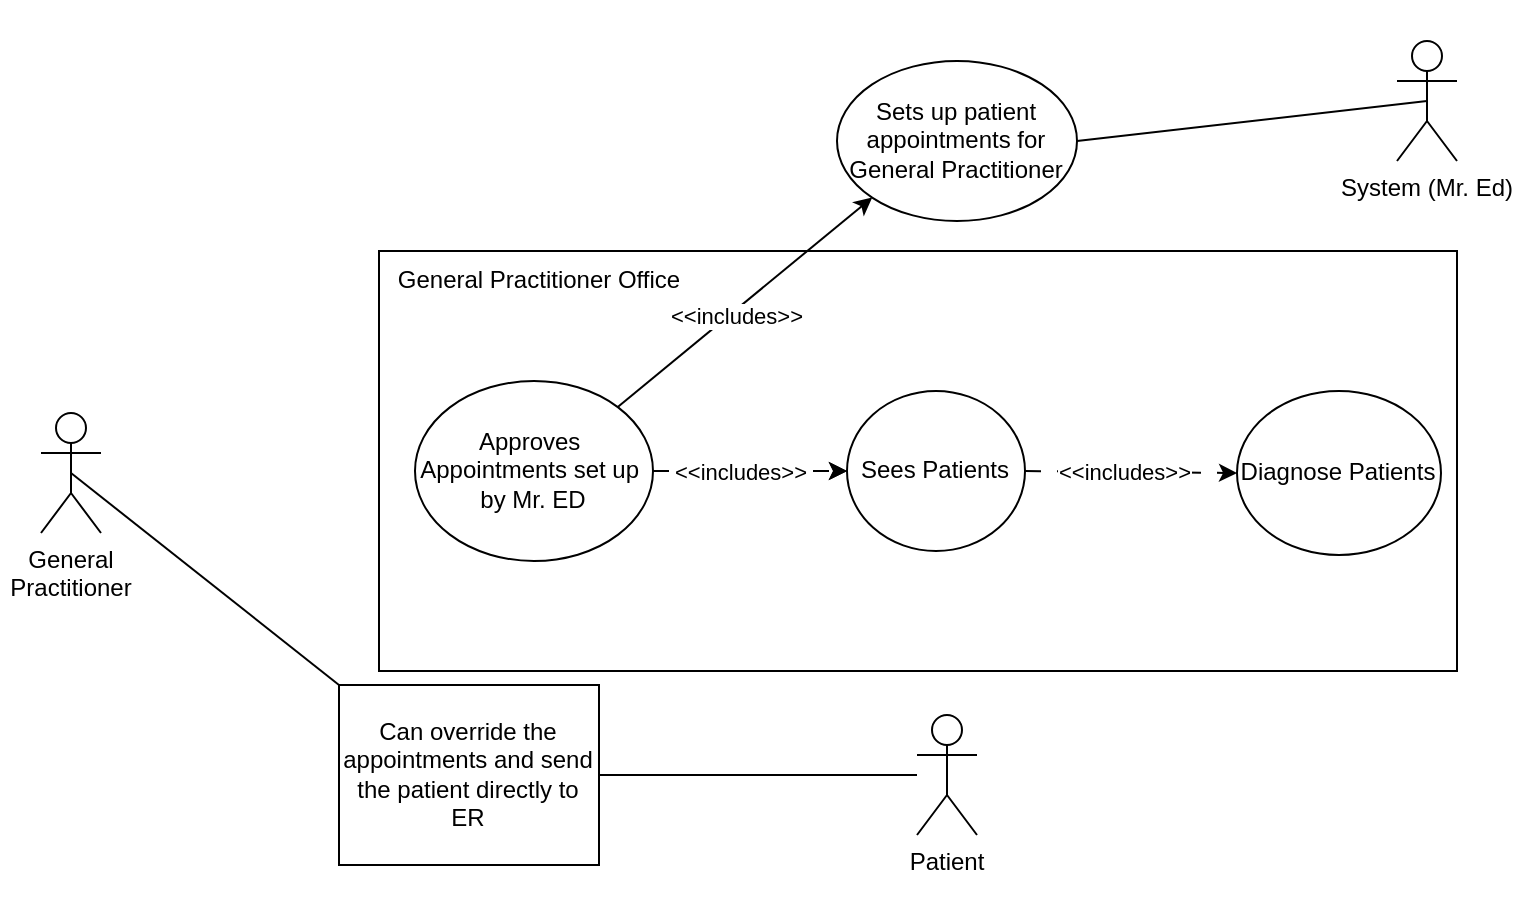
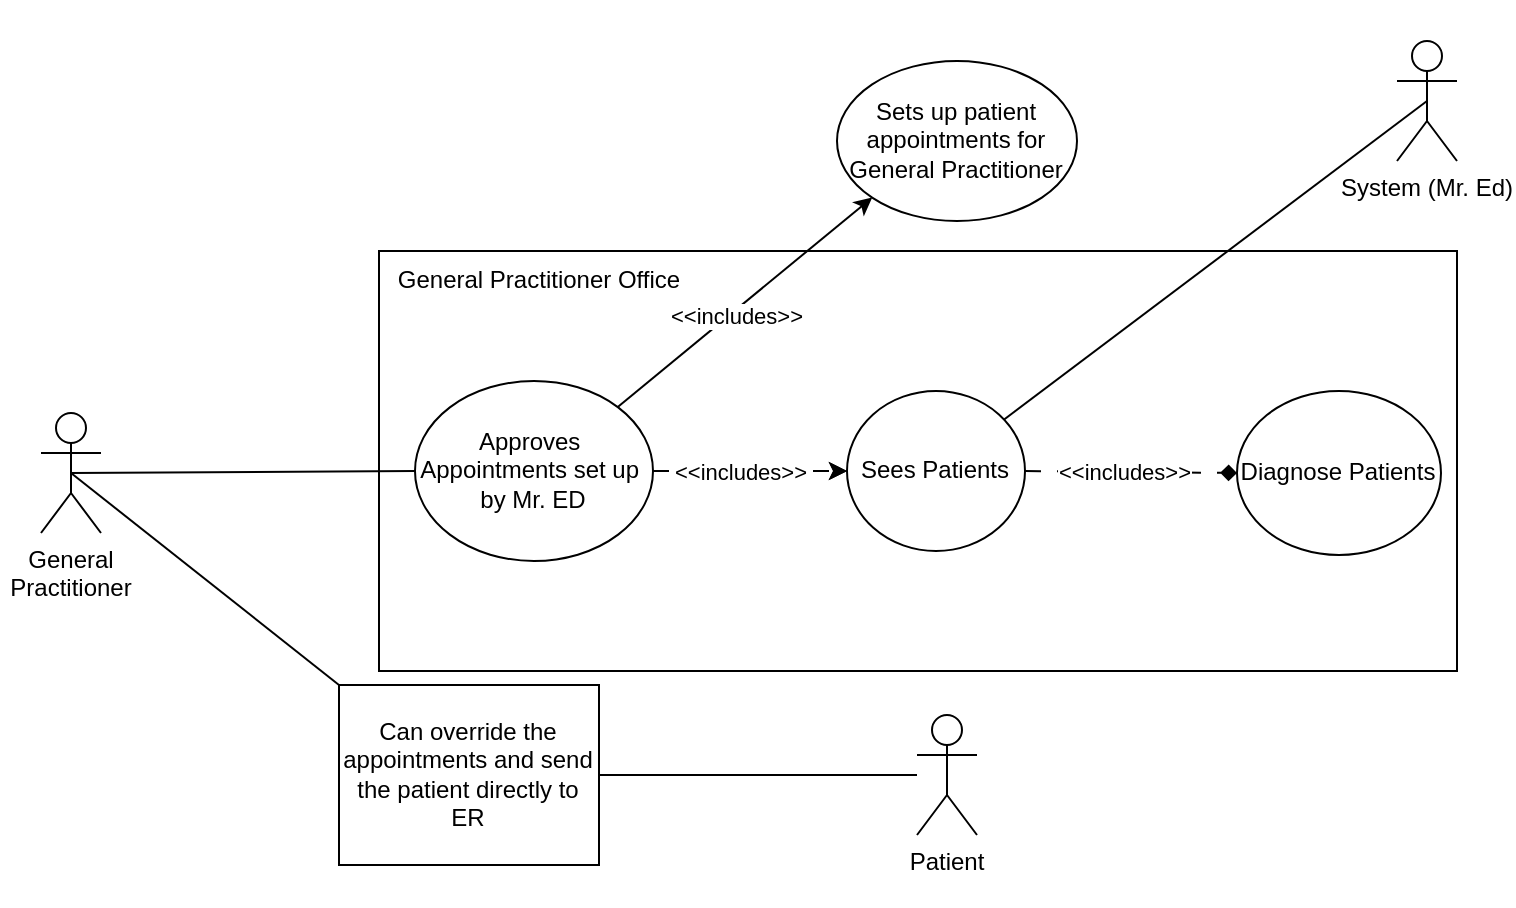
- <mxCell id="15" style="rounded=0;orthogonalLoop=1;jettySize=auto;html=1;exitX=0.5;exitY=0.5;exitDx=0;exitDy=0;exitPerimeter=0;entryX=1;entryY=0.5;entryDx=0;entryDy=0;endArrow=none;endFill=0;" parent="1" source="16" target="14" edge="1"><mxGeometry relative="1" as="geometry" /></mxCell>
+ <mxCell id="15" style="rounded=0;orthogonalLoop=1;jettySize=auto;html=1;exitX=0.5;exitY=0.5;exitDx=0;exitDy=0;exitPerimeter=0;endArrow=none;endFill=0;" parent="1" source="16" target="7" edge="1"><mxGeometry relative="1" as="geometry" /></mxCell>
+ <mxCell id="3" style="rounded=0;orthogonalLoop=1;jettySize=auto;html=1;exitX=0.5;exitY=0.5;exitDx=0;exitDy=0;exitPerimeter=0;entryX=0;entryY=0.5;entryDx=0;entryDy=0;endArrow=none;endFill=0;" parent="1" source="5" target="13" edge="1"><mxGeometry relative="1" as="geometry" /></mxCell>
- <mxCell id="20" style="rounded=0;orthogonalLoop=1;jettySize=auto;html=1;exitX=1;exitY=0.5;exitDx=0;exitDy=0;entryX=0;entryY=0.5;entryDx=0;entryDy=0;startArrow=none;startFill=0;endArrow=classic;endFill=1;dashed=1;dashPattern=8 8;" parent="1" source="7" target="8" edge="1"><mxGeometry relative="1" as="geometry"><mxPoint x="515" y="234.72" as="sourcePoint" /><mxPoint x="612" y="234.72" as="targetPoint" /></mxGeometry></mxCell>
+ <mxCell id="20" style="rounded=0;orthogonalLoop=1;jettySize=auto;html=1;exitX=1;exitY=0.5;exitDx=0;exitDy=0;entryX=0;entryY=0.5;entryDx=0;entryDy=0;startArrow=none;startFill=0;endArrow=diamond;endFill=1;dashed=1;dashPattern=8 8;" parent="1" source="7" target="8" edge="1"><mxGeometry relative="1" as="geometry"><mxPoint x="515" y="234.72" as="sourcePoint" /><mxPoint x="612" y="234.72" as="targetPoint" /></mxGeometry></mxCell>
